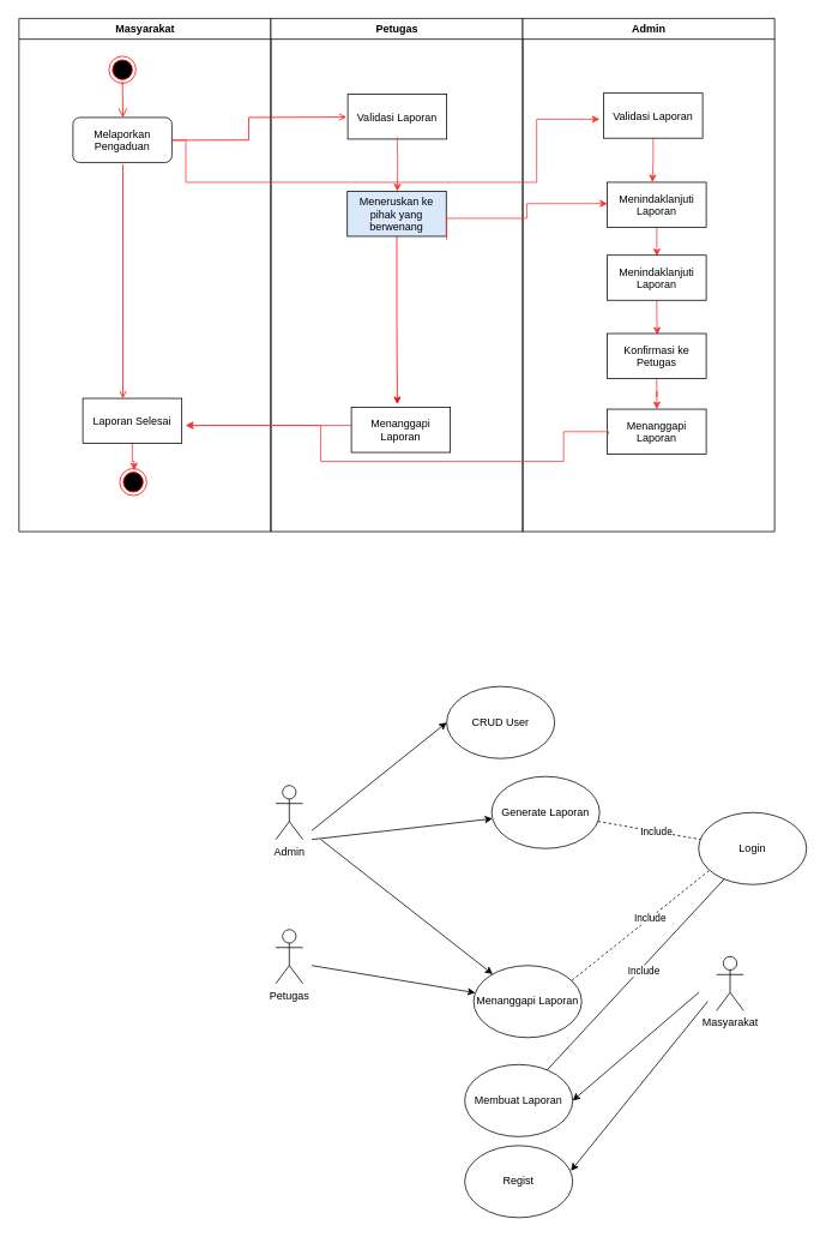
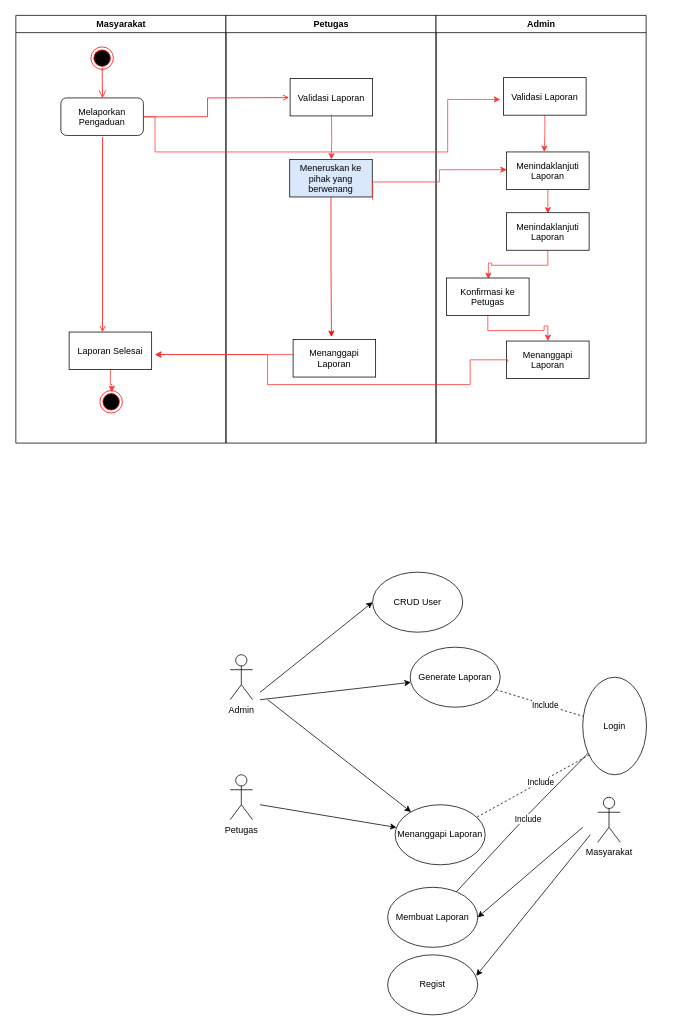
- <mxCell id="24" value="Konfirmasi ke&#10;Petugas" style="" vertex="1" parent="15"><mxGeometry x="94" y="350" width="110" height="50" as="geometry" /></mxCell>
+ <mxCell id="24" value="Konfirmasi ke&#10;Petugas" style="" vertex="1" parent="15"><mxGeometry x="14" y="350" width="110" height="50" as="geometry" /></mxCell>
- <mxCell id="37" value="Login" style="ellipse;whiteSpace=wrap;html=1;" vertex="1" parent="1"><mxGeometry x="776" y="902" width="120" height="80" as="geometry" /></mxCell>
+ <mxCell id="37" value="Login" style="ellipse;whiteSpace=wrap;html=1;" vertex="1" parent="1"><mxGeometry x="776" y="902" width="85" height="130" as="geometry" /></mxCell>
